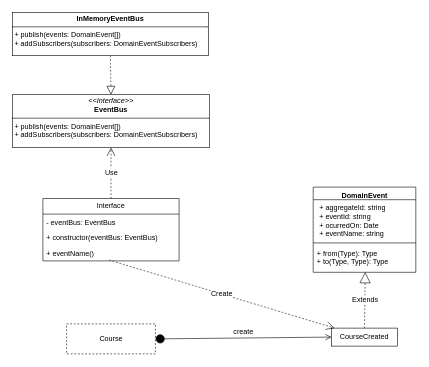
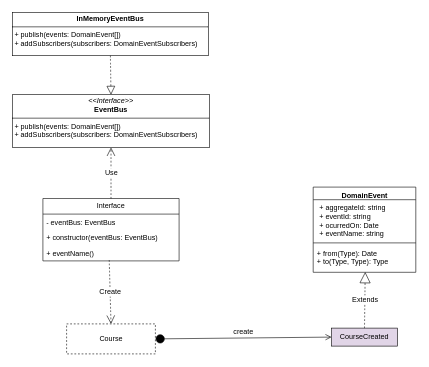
- <mxCell id="5" value="+ from(Type): Type&lt;br&gt;+ to(Type, Type): Type" style="text;strokeColor=none;fillColor=none;align=left;verticalAlign=top;spacingLeft=4;spacingRight=4;overflow=hidden;rotatable=0;points=[[0,0.5],[1,0.5]];portConstraint=eastwest;whiteSpace=wrap;html=1;" vertex="1" parent="2"><mxGeometry y="97" width="171" height="45" as="geometry" /></mxCell>
+ <mxCell id="5" value="+ from(Type): Date&lt;br&gt;+ to(Type, Type): Type" style="text;strokeColor=none;fillColor=none;align=left;verticalAlign=top;spacingLeft=4;spacingRight=4;overflow=hidden;rotatable=0;points=[[0,0.5],[1,0.5]];portConstraint=eastwest;whiteSpace=wrap;html=1;" vertex="1" parent="2"><mxGeometry y="97" width="171" height="45" as="geometry" /></mxCell>
- <mxCell id="13" value="Create" style="endArrow=open;endSize=12;dashed=1;html=1;rounded=0;fontSize=12;curved=1;exitX=0.487;exitY=0.949;exitDx=0;exitDy=0;exitPerimeter=0;" edge="1" parent="1" source="17" target="6"><mxGeometry width="160" relative="1" as="geometry"><mxPoint x="185.5" y="441" as="sourcePoint" /><mxPoint x="186" y="525" as="targetPoint" /></mxGeometry></mxCell>
+ <mxCell id="13" value="Create" style="endArrow=open;endSize=12;dashed=1;html=1;rounded=0;fontSize=12;curved=1;exitX=0.487;exitY=0.949;exitDx=0;exitDy=0;entryX=0.5;entryY=0;entryDx=0;entryDy=0;exitPerimeter=0;" edge="1" parent="1" source="17" target="12"><mxGeometry width="160" relative="1" as="geometry"><mxPoint x="185.5" y="441" as="sourcePoint" /><mxPoint x="186" y="525" as="targetPoint" /></mxGeometry></mxCell>
- <mxCell id="6" value="CourseCreated" style="html=1;whiteSpace=wrap;" vertex="1" parent="1"><mxGeometry x="552" y="546" width="110" height="30" as="geometry" /></mxCell>
+ <mxCell id="6" value="CourseCreated" style="html=1;whiteSpace=wrap;fillColor=#e1d5e7;" vertex="1" parent="1"><mxGeometry x="552" y="546" width="110" height="30" as="geometry" /></mxCell>
